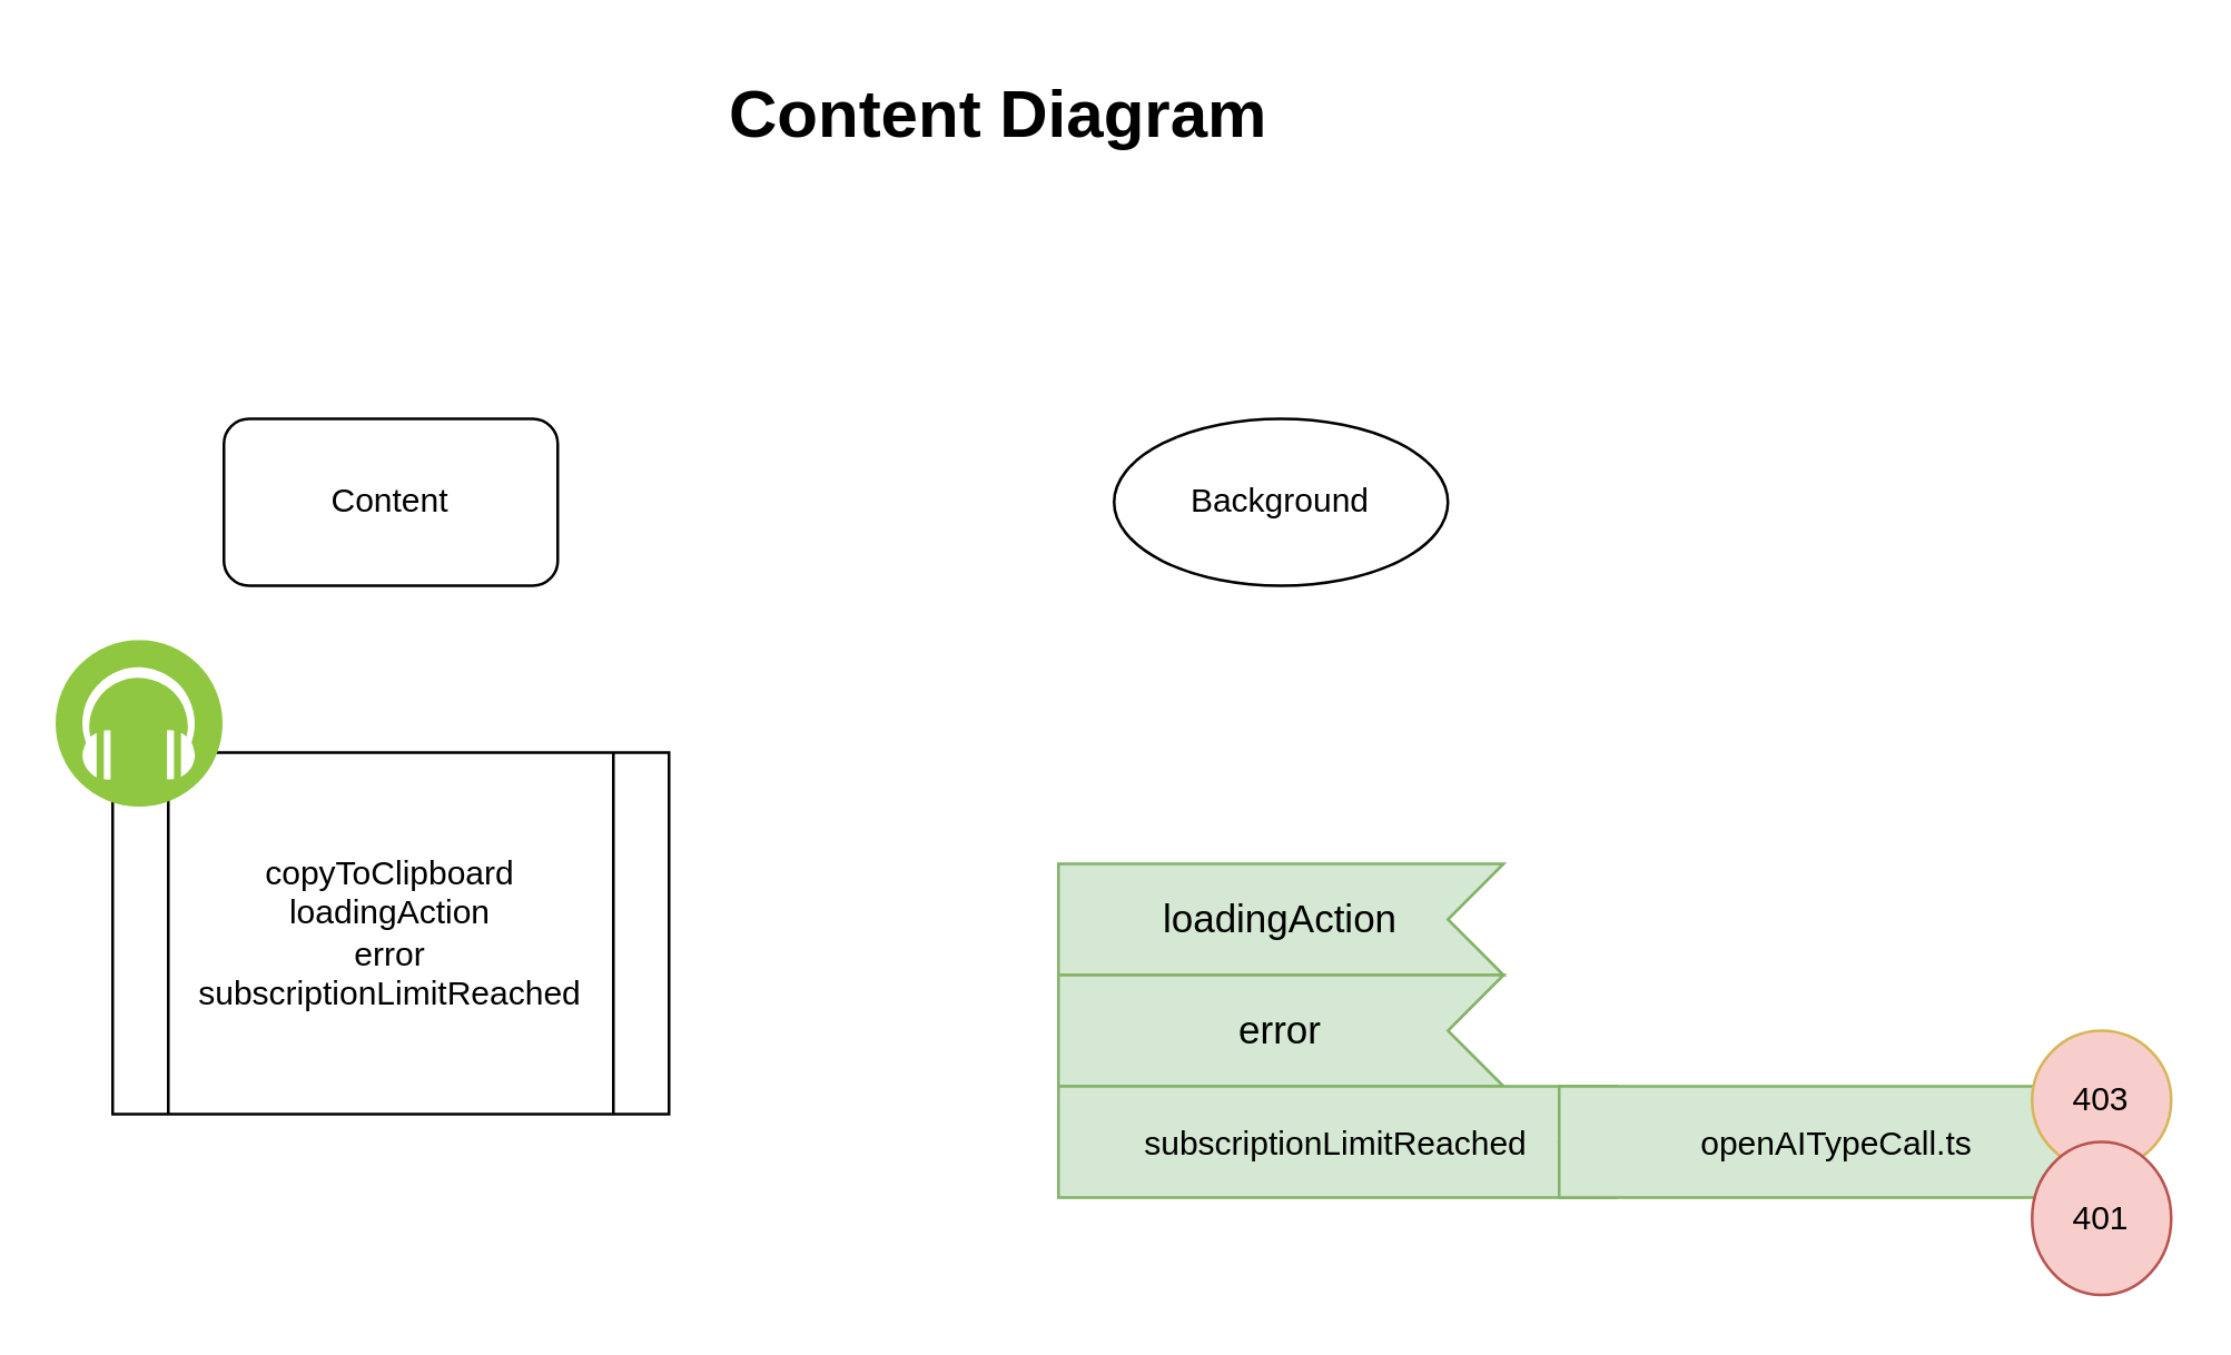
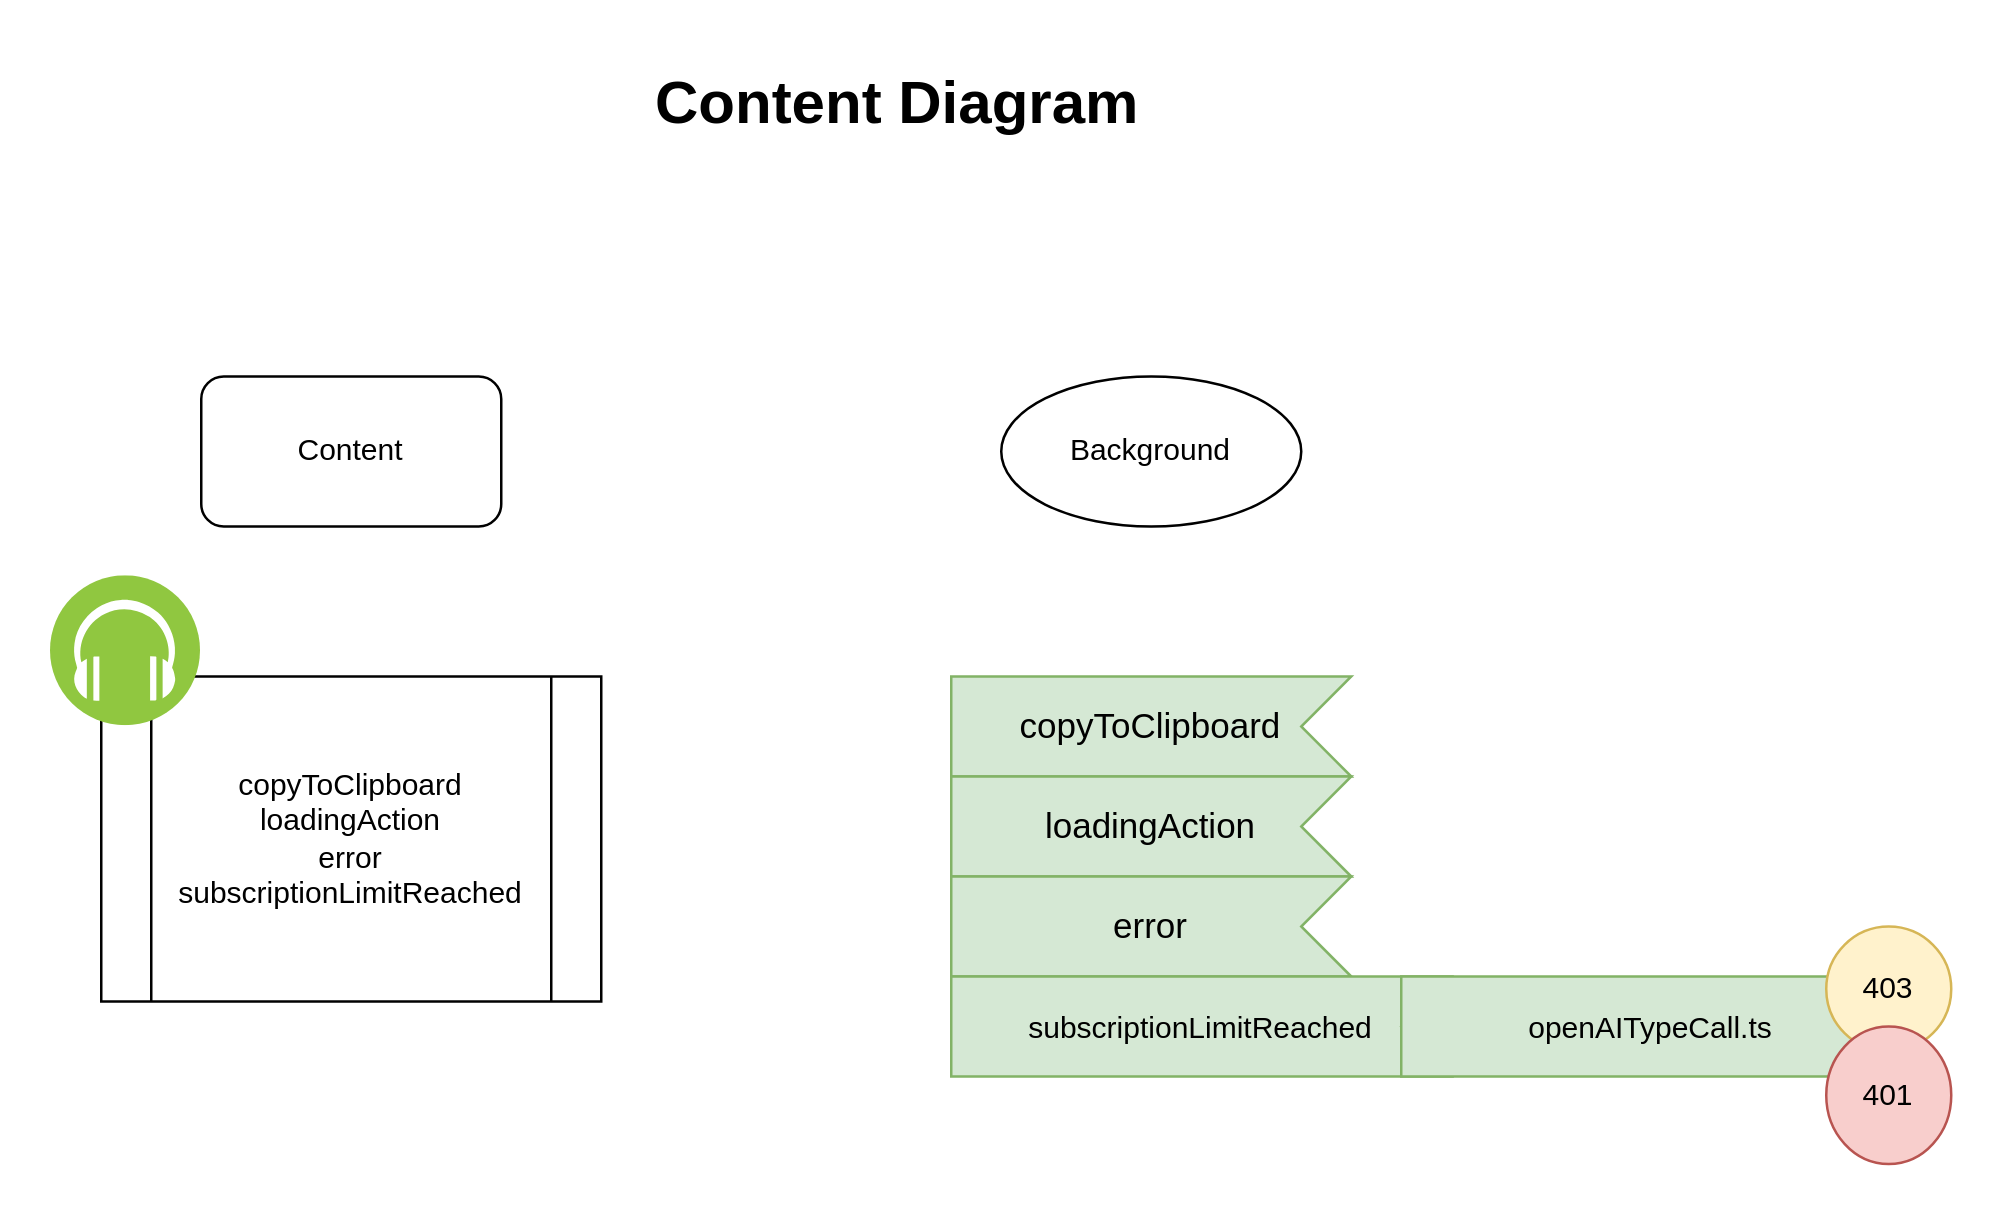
+ <mxCell id="6" value="copyToClipboard" style="html=1;shape=mxgraph.infographic.ribbonSimple;notch1=20;notch2=0;align=center;verticalAlign=middle;fontSize=14;fontStyle=0;flipH=1;fillColor=#d5e8d4;whiteSpace=wrap;strokeColor=#82b366;" parent="1" vertex="1"><mxGeometry x="380" y="270" width="160" height="40" as="geometry" /></mxCell>
- <mxCell id="12" value="403" style="ellipse;whiteSpace=wrap;html=1;fillColor=#f8cecc;strokeColor=#d6b656;" vertex="1" parent="1"><mxGeometry x="730" y="370" width="50" height="50" as="geometry" /></mxCell>
+ <mxCell id="12" value="403" style="ellipse;whiteSpace=wrap;html=1;fillColor=#fff2cc;strokeColor=#d6b656;" vertex="1" parent="1"><mxGeometry x="730" y="370" width="50" height="50" as="geometry" /></mxCell>
